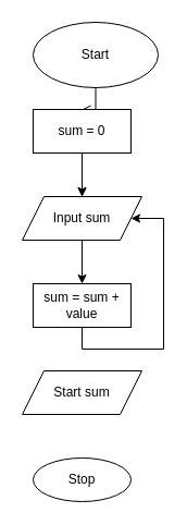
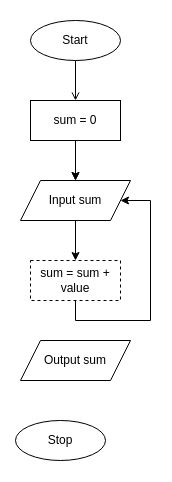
- <mxCell id="3" value="Start" style="ellipse;whiteSpace=wrap;html=1;" vertex="1" parent="1"><mxGeometry x="30" y="20" width="115" height="60" as="geometry" /></mxCell>
+ <mxCell id="3" value="Start" style="ellipse;whiteSpace=wrap;html=1;" vertex="1" parent="1"><mxGeometry x="30" width="90" height="40" as="geometry" y="20" /></mxCell>
- <mxCell id="10" value="sum = sum + value" style="rounded=0;whiteSpace=wrap;html=1;" vertex="1" parent="1"><mxGeometry x="30" y="260" width="90" height="40" as="geometry" /></mxCell>
+ <mxCell id="10" value="sum = sum + value" style="rounded=0;whiteSpace=wrap;html=1;dashed=1;" vertex="1" parent="1"><mxGeometry x="30" y="260" width="90" height="40" as="geometry" /></mxCell>
- <mxCell id="11" value="Start sum" style="shape=parallelogram;perimeter=parallelogramPerimeter;whiteSpace=wrap;html=1;fixedSize=1;" vertex="1" parent="1"><mxGeometry x="20" y="340" width="110" height="40" as="geometry" /></mxCell>
+ <mxCell id="11" value="Output sum" style="shape=parallelogram;perimeter=parallelogramPerimeter;whiteSpace=wrap;html=1;fixedSize=1;" vertex="1" parent="1"><mxGeometry x="20" y="340" width="110" height="40" as="geometry" /></mxCell>
- <mxCell id="12" value="Stop" style="ellipse;whiteSpace=wrap;html=1;" vertex="1" parent="1"><mxGeometry x="30" y="420" width="90" height="40" as="geometry" /></mxCell>
+ <mxCell id="12" value="Stop" style="ellipse;whiteSpace=wrap;html=1;" vertex="1" parent="1"><mxGeometry x="15" y="420" width="90" height="40" as="geometry" /></mxCell>
